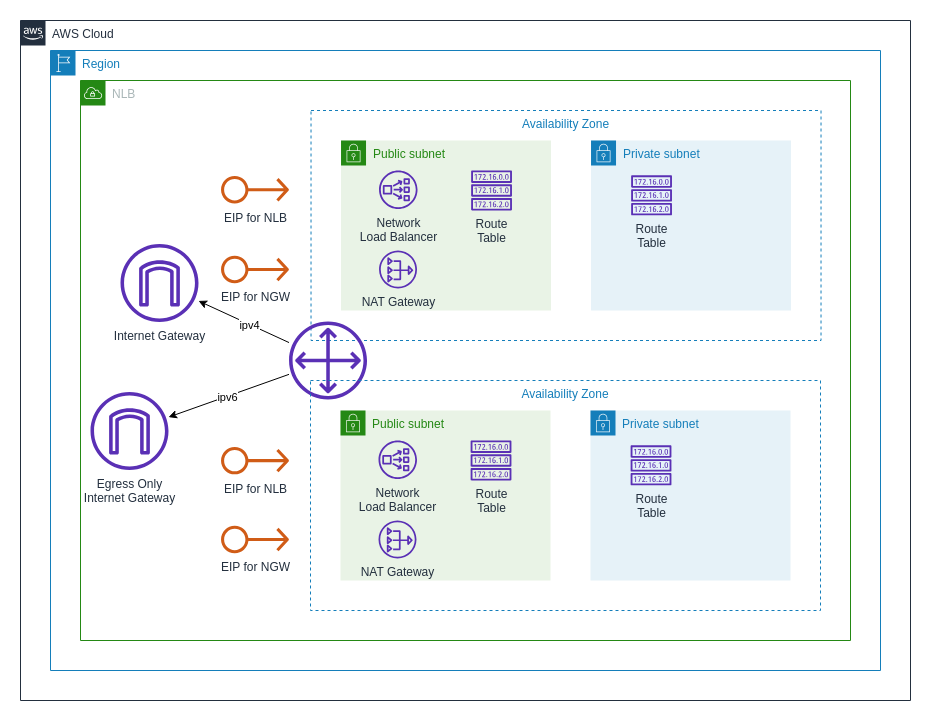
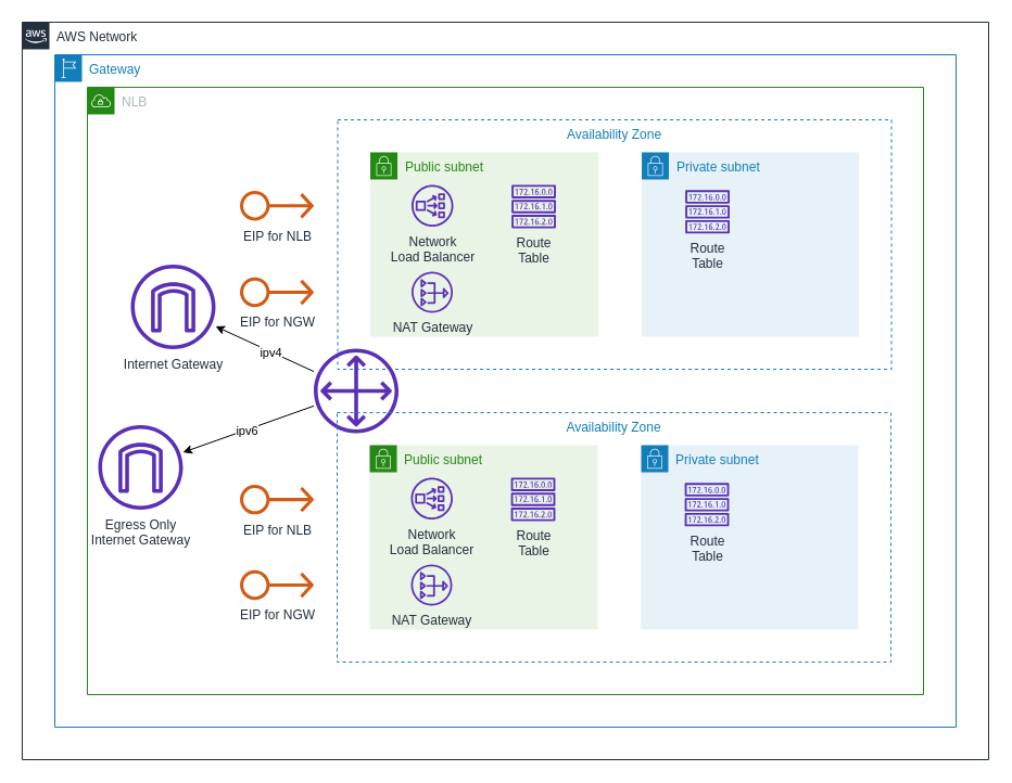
- <mxCell id="2" value="AWS Cloud" style="points=[[0,0],[0.25,0],[0.5,0],[0.75,0],[1,0],[1,0.25],[1,0.5],[1,0.75],[1,1],[0.75,1],[0.5,1],[0.25,1],[0,1],[0,0.75],[0,0.5],[0,0.25]];outlineConnect=0;gradientColor=none;html=1;whiteSpace=wrap;fontSize=12;fontStyle=0;shape=mxgraph.aws4.group;grIcon=mxgraph.aws4.group_aws_cloud_alt;strokeColor=#232F3E;fillColor=none;verticalAlign=top;align=left;spacingLeft=30;fontColor=#232F3E;dashed=0;" parent="1" vertex="1"><mxGeometry x="20" y="20" width="890" height="680" as="geometry" /></mxCell>
+ <mxCell id="2" value="AWS Network" style="points=[[0,0],[0.25,0],[0.5,0],[0.75,0],[1,0],[1,0.25],[1,0.5],[1,0.75],[1,1],[0.75,1],[0.5,1],[0.25,1],[0,1],[0,0.75],[0,0.5],[0,0.25]];outlineConnect=0;gradientColor=none;html=1;whiteSpace=wrap;fontSize=12;fontStyle=0;shape=mxgraph.aws4.group;grIcon=mxgraph.aws4.group_aws_cloud_alt;strokeColor=#232F3E;fillColor=none;verticalAlign=top;align=left;spacingLeft=30;fontColor=#232F3E;dashed=0;" parent="1" vertex="1"><mxGeometry x="20" y="20" width="890" height="680" as="geometry" /></mxCell>
- <mxCell id="3" value="Region" style="points=[[0,0],[0.25,0],[0.5,0],[0.75,0],[1,0],[1,0.25],[1,0.5],[1,0.75],[1,1],[0.75,1],[0.5,1],[0.25,1],[0,1],[0,0.75],[0,0.5],[0,0.25]];outlineConnect=0;gradientColor=none;html=1;whiteSpace=wrap;fontSize=12;fontStyle=0;shape=mxgraph.aws4.group;grIcon=mxgraph.aws4.group_region;strokeColor=#147EBA;fillColor=none;verticalAlign=top;align=left;spacingLeft=30;fontColor=#147EBA;dashed=0;" parent="1" vertex="1"><mxGeometry x="50" y="50" width="830" height="620" as="geometry" /></mxCell>
+ <mxCell id="3" value="Gateway" style="points=[[0,0],[0.25,0],[0.5,0],[0.75,0],[1,0],[1,0.25],[1,0.5],[1,0.75],[1,1],[0.75,1],[0.5,1],[0.25,1],[0,1],[0,0.75],[0,0.5],[0,0.25]];outlineConnect=0;gradientColor=none;html=1;whiteSpace=wrap;fontSize=12;fontStyle=0;shape=mxgraph.aws4.group;grIcon=mxgraph.aws4.group_region;strokeColor=#147EBA;fillColor=none;verticalAlign=top;align=left;spacingLeft=30;fontColor=#147EBA;dashed=0;" parent="1" vertex="1"><mxGeometry x="50" y="50" width="830" height="620" as="geometry" /></mxCell>
